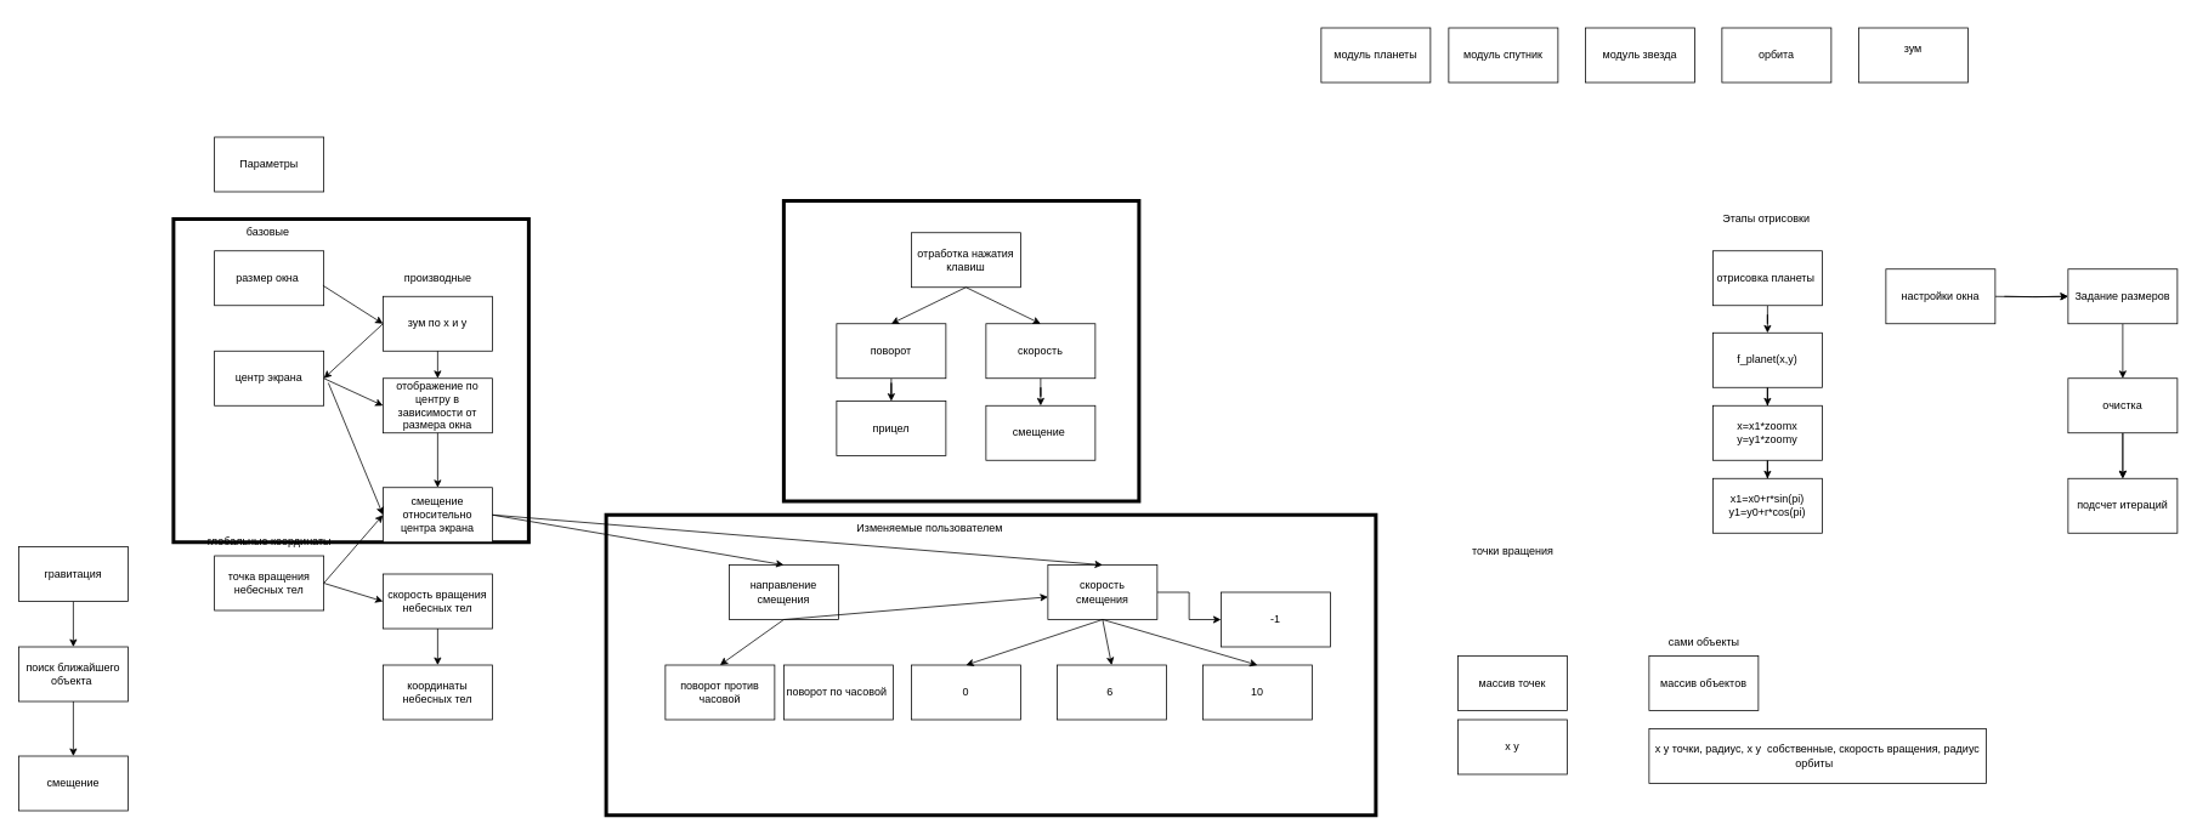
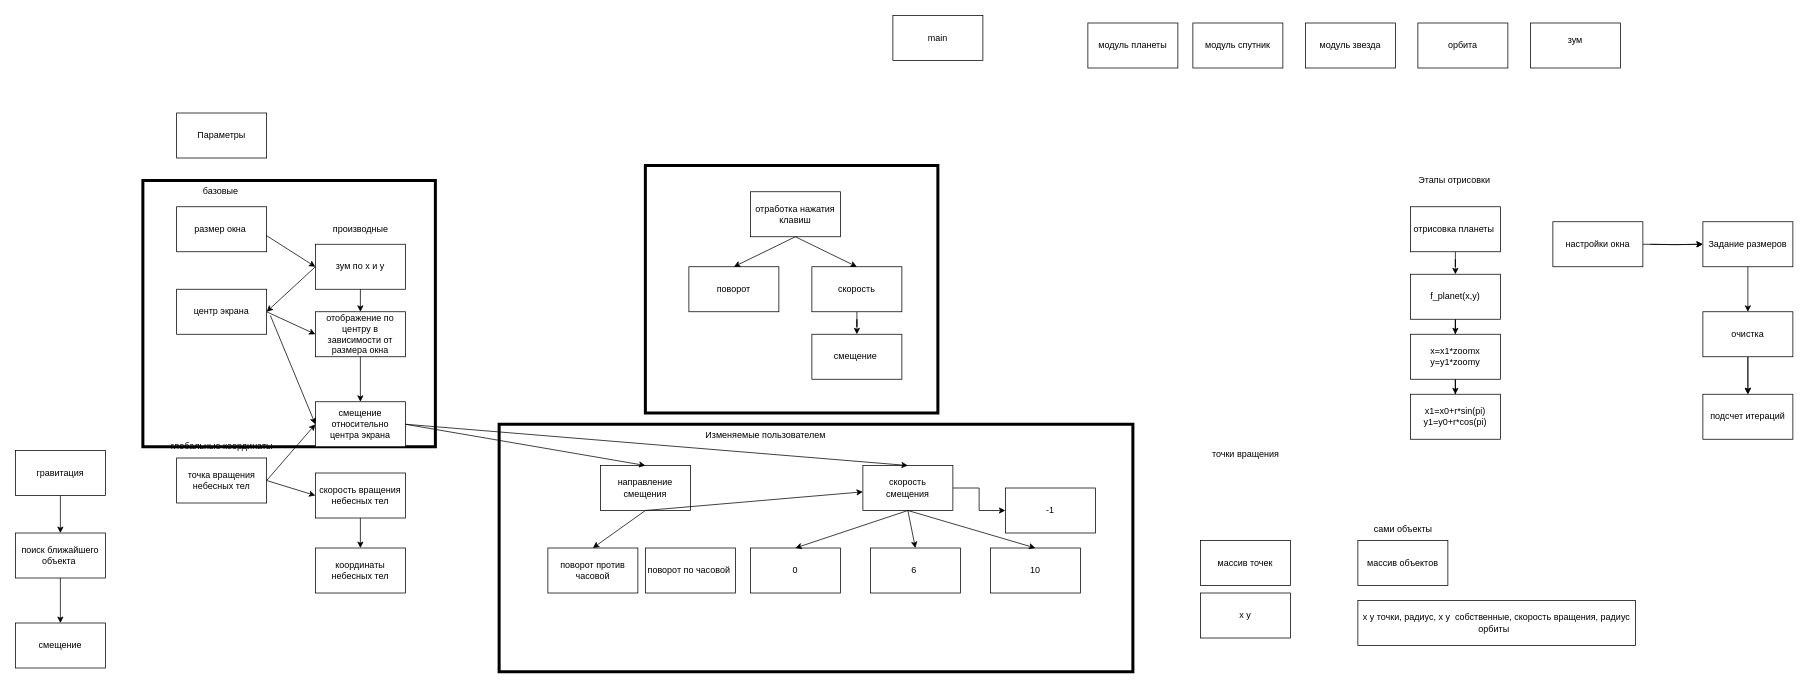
+ <mxCell id="5" value="main" style="whiteSpace=wrap;html=1;" parent="1" vertex="1"><mxGeometry x="1190" y="20" width="120" height="60" as="geometry" /></mxCell>
- <mxCell id="66" value="" style="edgeStyle=orthogonalEdgeStyle;rounded=0;orthogonalLoop=1;jettySize=auto;html=1;" edge="1" parent="1" source="67" target="77"><mxGeometry relative="1" as="geometry" /></mxCell>
- <mxCell id="77" value="прицел" style="whiteSpace=wrap;html=1;" vertex="1" parent="1"><mxGeometry x="918" y="440" width="120" height="60" as="geometry" /></mxCell>
